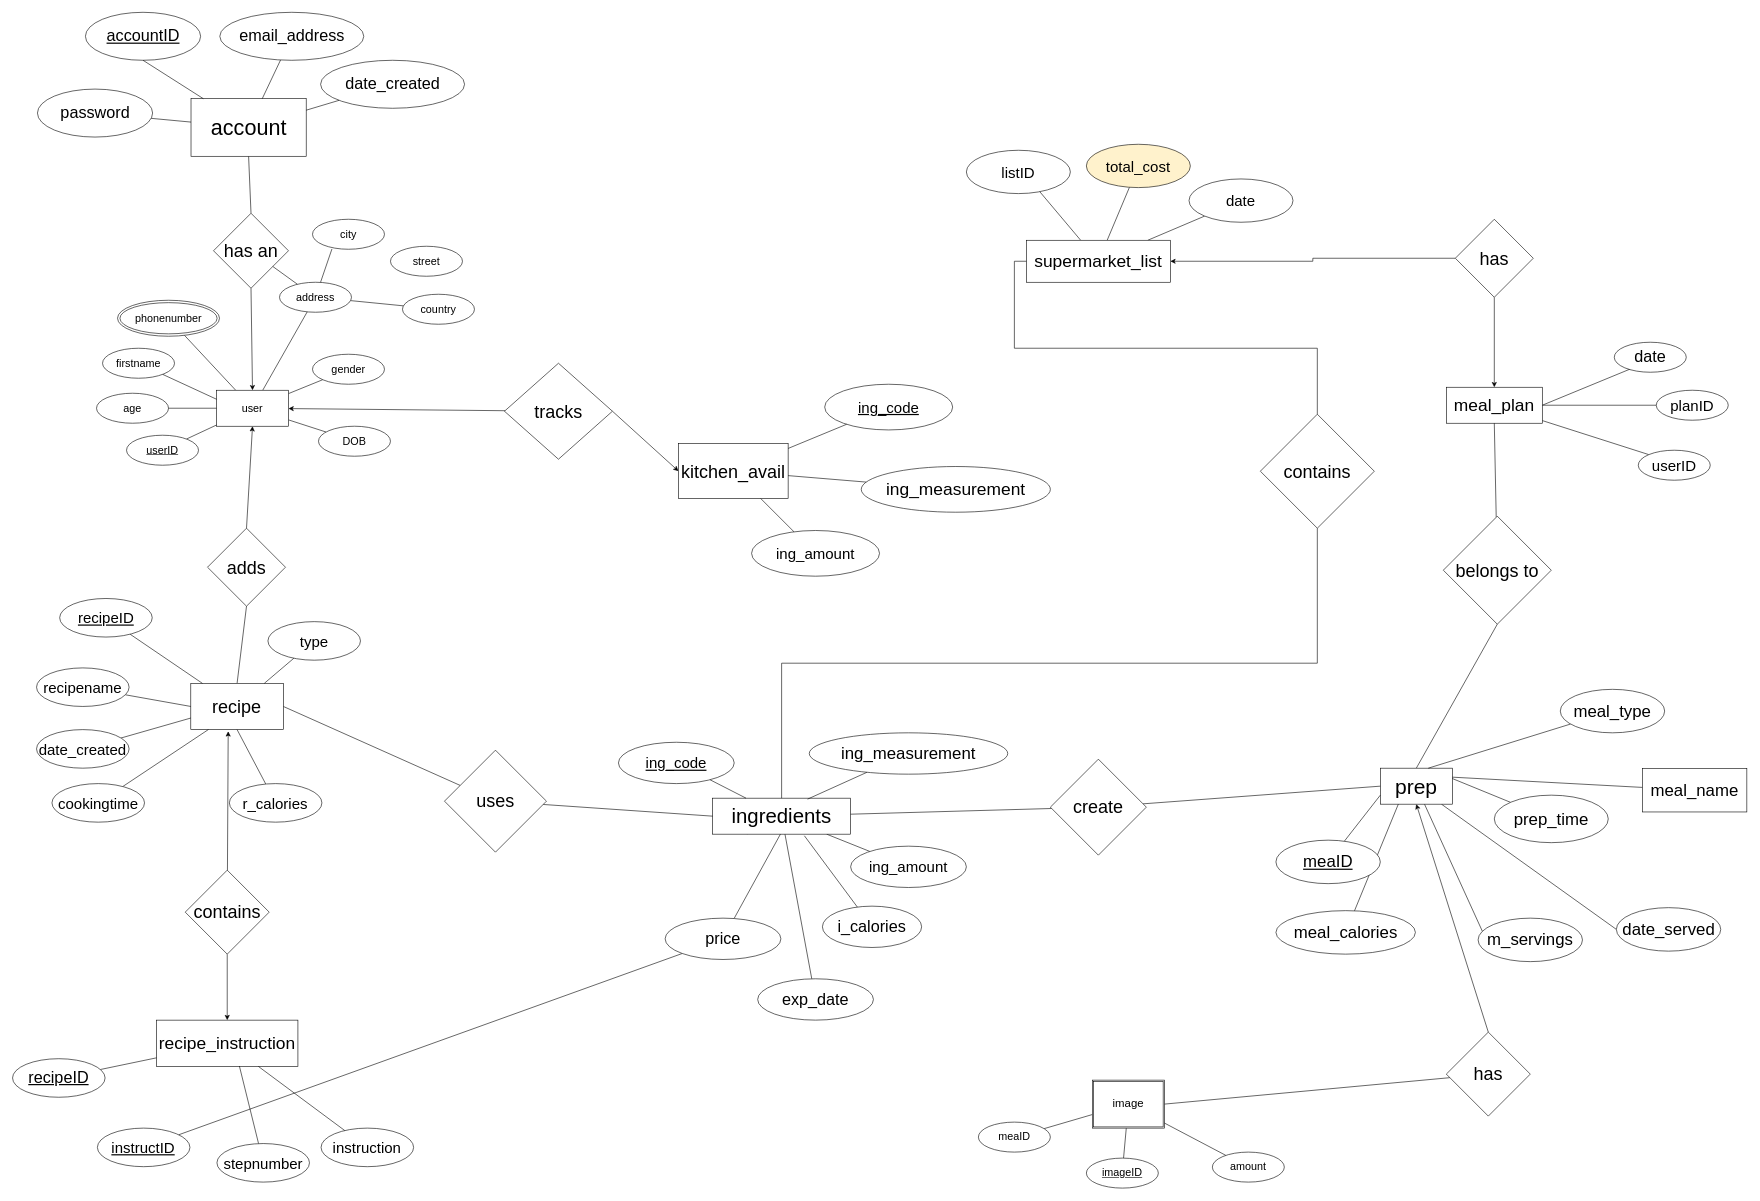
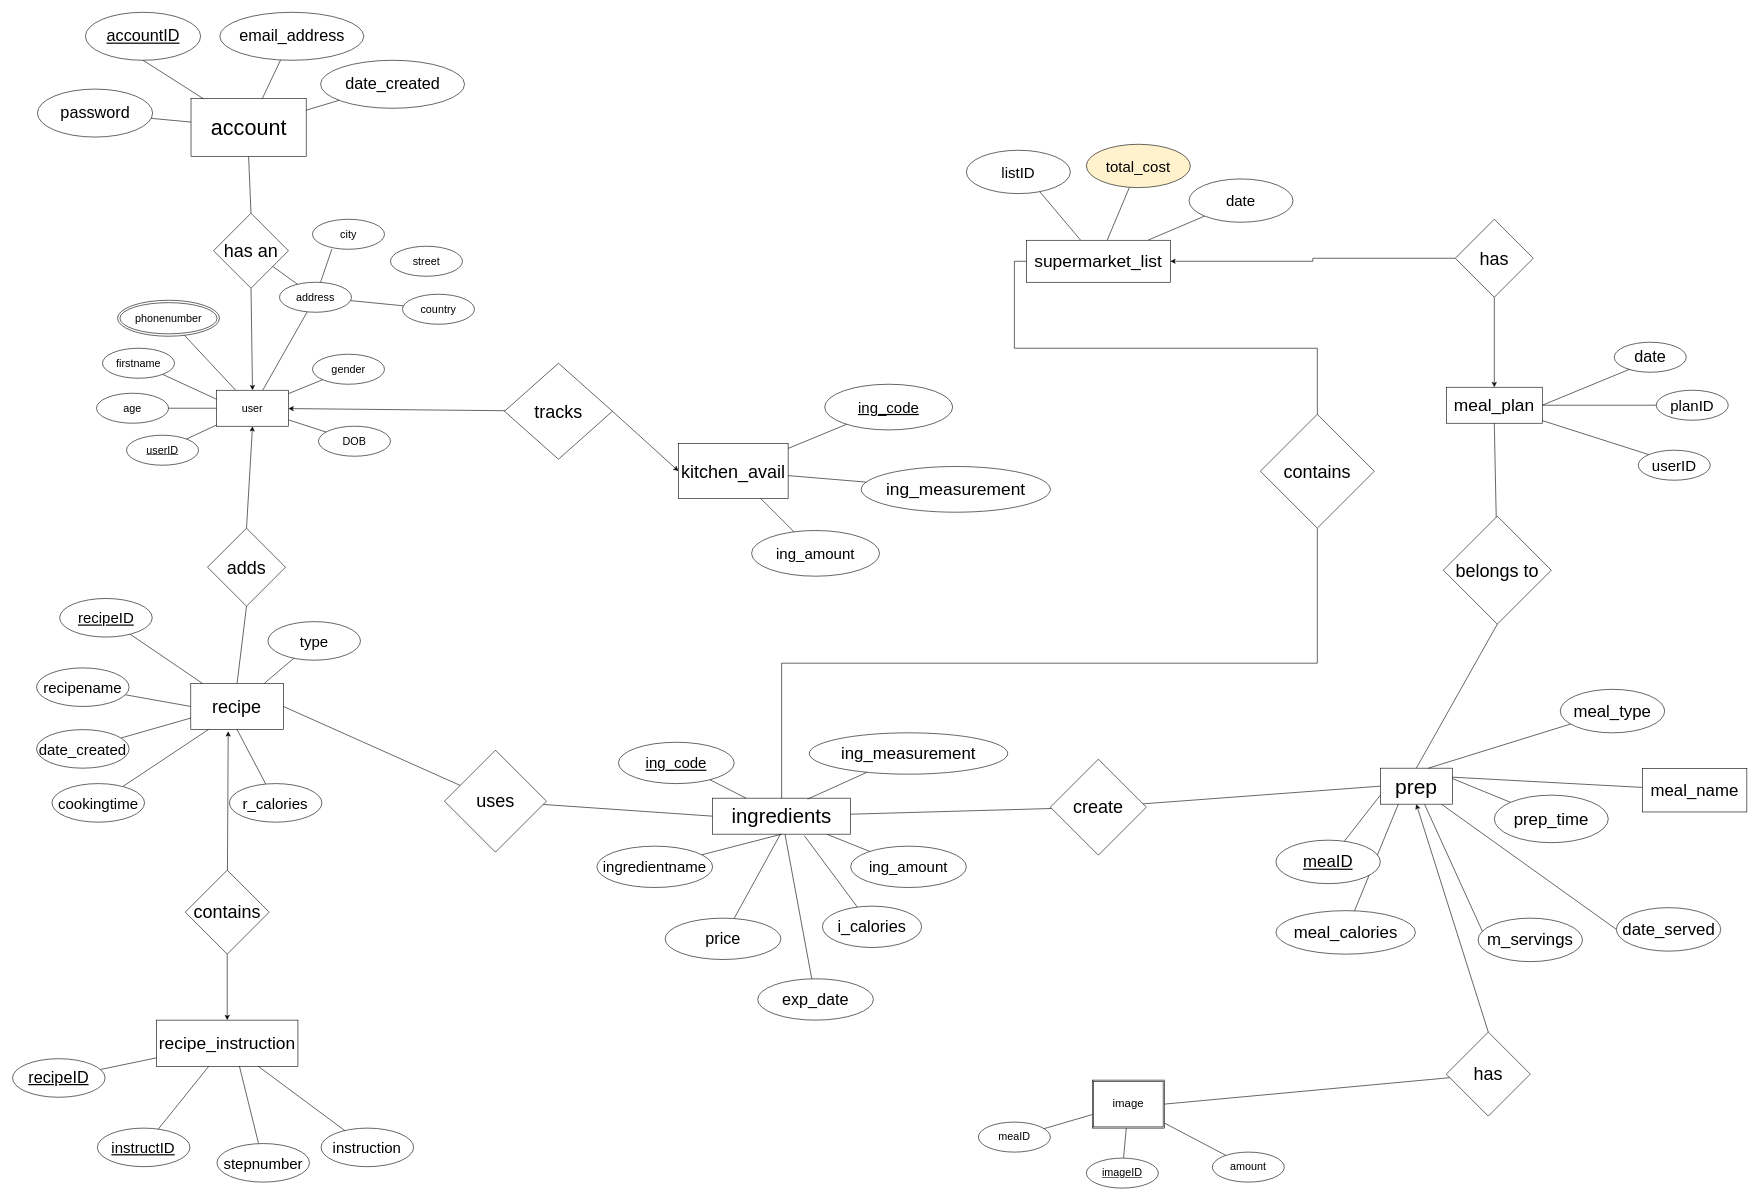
+ <mxCell id="21" style="edgeStyle=none;rounded=0;orthogonalLoop=1;jettySize=auto;html=1;entryX=0.5;entryY=1;entryDx=0;entryDy=0;endArrow=none;endFill=0;" edge="1" parent="1" source="123" target="19"><mxGeometry relative="1" as="geometry" /></mxCell>
+ <mxCell id="123" value="&lt;font style=&quot;font-size: 25px;&quot;&gt;ingredientname&lt;/font&gt;" style="ellipse;whiteSpace=wrap;html=1;fontSize=25;" vertex="1" parent="1"><mxGeometry x="994.06" y="1410.006" width="192.973" height="68.919" as="geometry" /></mxCell>
- <mxCell id="90" style="edgeStyle=none;rounded=0;orthogonalLoop=1;jettySize=auto;html=1;startArrow=none;startFill=0;endArrow=none;endFill=0;fontSize=30;" edge="1" parent="1" source="91" target="122"><mxGeometry x="-1410" y="1750" as="geometry" /></mxCell>
+ <mxCell id="90" style="edgeStyle=none;rounded=0;orthogonalLoop=1;jettySize=auto;html=1;startArrow=none;startFill=0;endArrow=none;endFill=0;fontSize=30;" edge="1" parent="1" source="91" target="86"><mxGeometry x="-1410" y="1750" as="geometry" /></mxCell>
